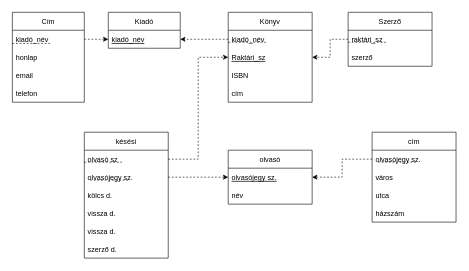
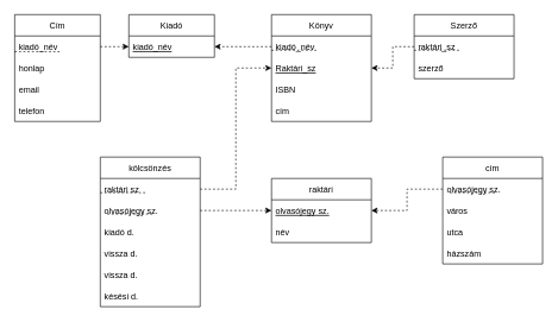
- <mxCell id="23" value="késési" style="swimlane;fontStyle=0;childLayout=stackLayout;horizontal=1;startSize=30;horizontalStack=0;resizeParent=1;resizeParentMax=0;resizeLast=0;collapsible=1;marginBottom=0;" vertex="1" parent="1"><mxGeometry x="140" y="220" width="140" height="210" as="geometry" /></mxCell>
+ <mxCell id="23" value="kölcsönzés" style="swimlane;fontStyle=0;childLayout=stackLayout;horizontal=1;startSize=30;horizontalStack=0;resizeParent=1;resizeParentMax=0;resizeLast=0;collapsible=1;marginBottom=0;" vertex="1" parent="1"><mxGeometry x="140" y="220" width="140" height="210" as="geometry" /></mxCell>
- <mxCell id="24" value="olvasó sz" style="text;strokeColor=none;fillColor=none;align=left;verticalAlign=middle;spacingLeft=4;spacingRight=4;overflow=hidden;points=[[0,0.5],[1,0.5]];portConstraint=eastwest;rotatable=0;fontStyle=0" vertex="1" parent="23"><mxGeometry y="30" width="140" height="30" as="geometry" /></mxCell>
+ <mxCell id="24" value="raktári sz" style="text;strokeColor=none;fillColor=none;align=left;verticalAlign=middle;spacingLeft=4;spacingRight=4;overflow=hidden;points=[[0,0.5],[1,0.5]];portConstraint=eastwest;rotatable=0;fontStyle=0" vertex="1" parent="23"><mxGeometry y="30" width="140" height="30" as="geometry" /></mxCell>
- <mxCell id="32" value="olvasó" style="swimlane;fontStyle=0;childLayout=stackLayout;horizontal=1;startSize=30;horizontalStack=0;resizeParent=1;resizeParentMax=0;resizeLast=0;collapsible=1;marginBottom=0;" vertex="1" parent="1"><mxGeometry x="380" y="250" width="140" height="90" as="geometry" /></mxCell>
+ <mxCell id="32" value="raktári" style="swimlane;fontStyle=0;childLayout=stackLayout;horizontal=1;startSize=30;horizontalStack=0;resizeParent=1;resizeParentMax=0;resizeLast=0;collapsible=1;marginBottom=0;" vertex="1" parent="1"><mxGeometry x="380" y="250" width="140" height="90" as="geometry" /></mxCell>
- <mxCell id="28" value="kölcs d." style="text;strokeColor=none;fillColor=none;align=left;verticalAlign=middle;spacingLeft=4;spacingRight=4;overflow=hidden;points=[[0,0.5],[1,0.5]];portConstraint=eastwest;rotatable=0;" vertex="1" parent="23"><mxGeometry y="90" width="140" height="30" as="geometry" /></mxCell>
+ <mxCell id="28" value="kiadó d." style="text;strokeColor=none;fillColor=none;align=left;verticalAlign=middle;spacingLeft=4;spacingRight=4;overflow=hidden;points=[[0,0.5],[1,0.5]];portConstraint=eastwest;rotatable=0;" vertex="1" parent="23"><mxGeometry y="90" width="140" height="30" as="geometry" /></mxCell>
- <mxCell id="31" value="szerző d." style="text;strokeColor=none;fillColor=none;align=left;verticalAlign=middle;spacingLeft=4;spacingRight=4;overflow=hidden;points=[[0,0.5],[1,0.5]];portConstraint=eastwest;rotatable=0;" vertex="1" parent="23"><mxGeometry y="180" width="140" height="30" as="geometry" /></mxCell>
+ <mxCell id="31" value="késési d." style="text;strokeColor=none;fillColor=none;align=left;verticalAlign=middle;spacingLeft=4;spacingRight=4;overflow=hidden;points=[[0,0.5],[1,0.5]];portConstraint=eastwest;rotatable=0;" vertex="1" parent="23"><mxGeometry y="180" width="140" height="30" as="geometry" /></mxCell>
